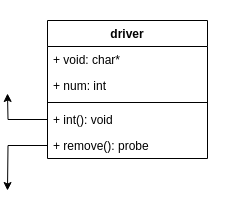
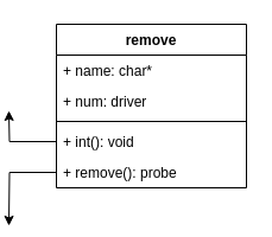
- <mxCell id="2" value="driver" style="swimlane;fontStyle=1;align=center;verticalAlign=top;childLayout=stackLayout;horizontal=1;startSize=26;horizontalStack=0;resizeParent=1;resizeParentMax=0;resizeLast=0;collapsible=1;marginBottom=0;whiteSpace=wrap;html=1;" vertex="1" parent="1"><mxGeometry x="20" y="20" width="160" height="138" as="geometry"><mxRectangle x="190" y="100" width="70" height="30" as="alternateBounds" /></mxGeometry></mxCell>
+ <mxCell id="2" value="remove" style="swimlane;fontStyle=1;align=center;verticalAlign=top;childLayout=stackLayout;horizontal=1;startSize=26;horizontalStack=0;resizeParent=1;resizeParentMax=0;resizeLast=0;collapsible=1;marginBottom=0;whiteSpace=wrap;html=1;" vertex="1" parent="1"><mxGeometry x="20" y="20" width="160" height="138" as="geometry"><mxRectangle x="190" y="100" width="70" height="30" as="alternateBounds" /></mxGeometry></mxCell>
- <mxCell id="3" value="&lt;div&gt;+ void: char*&lt;/div&gt;" style="text;strokeColor=none;fillColor=none;align=left;verticalAlign=top;spacingLeft=4;spacingRight=4;overflow=hidden;rotatable=0;points=[[0,0.5],[1,0.5]];portConstraint=eastwest;whiteSpace=wrap;html=1;shadow=1;" vertex="1" parent="2"><mxGeometry y="26" width="160" height="26" as="geometry" /></mxCell>
+ <mxCell id="3" value="&lt;div&gt;+ name: char*&lt;/div&gt;" style="text;strokeColor=none;fillColor=none;align=left;verticalAlign=top;spacingLeft=4;spacingRight=4;overflow=hidden;rotatable=0;points=[[0,0.5],[1,0.5]];portConstraint=eastwest;whiteSpace=wrap;html=1;shadow=1;" vertex="1" parent="2"><mxGeometry y="26" width="160" height="26" as="geometry" /></mxCell>
- <mxCell id="4" value="&lt;div&gt;+ num: int&lt;/div&gt;" style="text;strokeColor=none;fillColor=none;align=left;verticalAlign=top;spacingLeft=4;spacingRight=4;overflow=hidden;rotatable=0;points=[[0,0.5],[1,0.5]];portConstraint=eastwest;whiteSpace=wrap;html=1;shadow=1;" vertex="1" parent="2"><mxGeometry y="52" width="160" height="26" as="geometry" /></mxCell>
+ <mxCell id="4" value="&lt;div&gt;+ num: driver&lt;/div&gt;" style="text;strokeColor=none;fillColor=none;align=left;verticalAlign=top;spacingLeft=4;spacingRight=4;overflow=hidden;rotatable=0;points=[[0,0.5],[1,0.5]];portConstraint=eastwest;whiteSpace=wrap;html=1;shadow=1;" vertex="1" parent="2"><mxGeometry y="52" width="160" height="26" as="geometry" /></mxCell>
